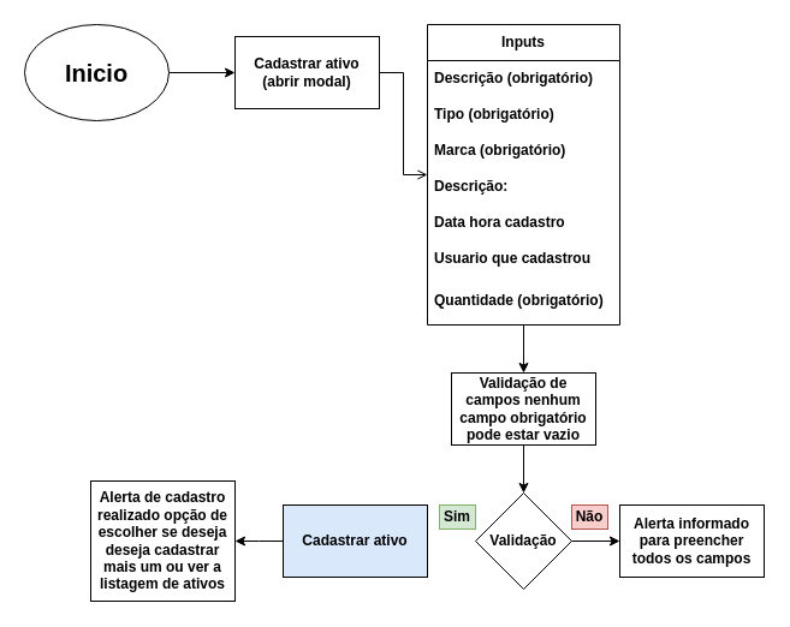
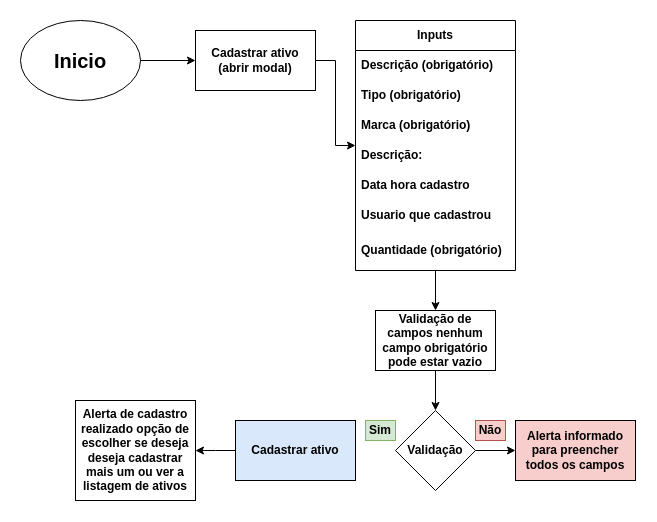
- <mxCell id="13" style="edgeStyle=orthogonalEdgeStyle;rounded=0;orthogonalLoop=1;jettySize=auto;html=1;fontStyle=1;endArrow=open;" parent="1" source="14" target="5" edge="1"><mxGeometry relative="1" as="geometry" /></mxCell>
+ <mxCell id="13" style="edgeStyle=orthogonalEdgeStyle;rounded=0;orthogonalLoop=1;jettySize=auto;html=1;fontStyle=1" parent="1" source="14" target="5" edge="1"><mxGeometry relative="1" as="geometry" /></mxCell>
- <mxCell id="22" value="Alerta informado para preencher todos os campos" style="whiteSpace=wrap;html=1;fontStyle=1" parent="1" vertex="1"><mxGeometry x="515" y="420" width="120" height="60" as="geometry" /></mxCell>
+ <mxCell id="22" value="Alerta informado para preencher todos os campos" style="whiteSpace=wrap;html=1;fontStyle=1;fillColor=#f8cecc;" parent="1" vertex="1"><mxGeometry x="515" y="420" width="120" height="60" as="geometry" /></mxCell>
